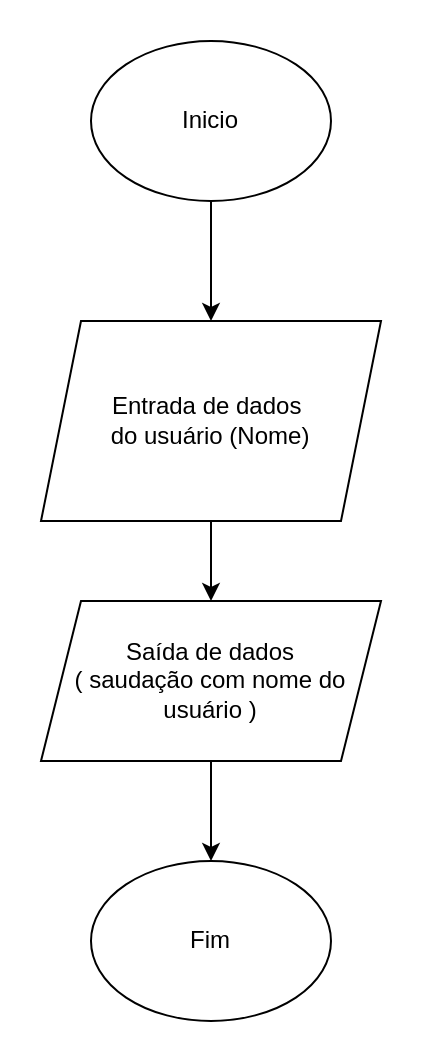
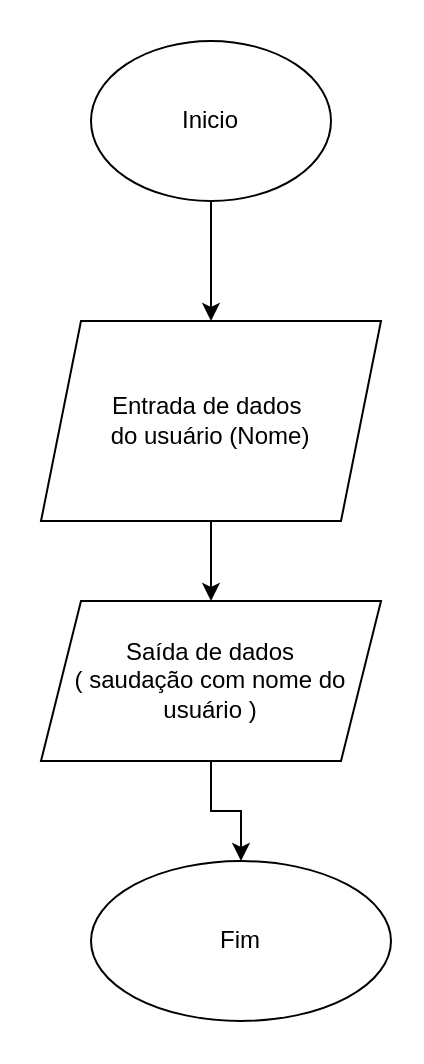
- <mxCell id="8" value="Fim" style="ellipse;whiteSpace=wrap;html=1;" vertex="1" parent="1"><mxGeometry x="45" y="430" width="120" height="80" as="geometry" /></mxCell>
+ <mxCell id="8" value="Fim" style="ellipse;whiteSpace=wrap;html=1;" vertex="1" parent="1"><mxGeometry x="45" y="430" width="150" height="80" as="geometry" /></mxCell>
